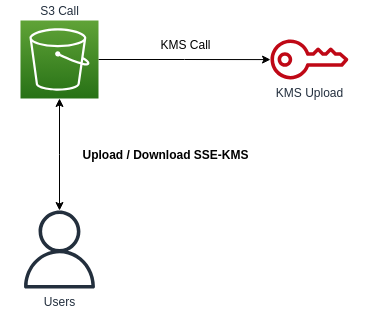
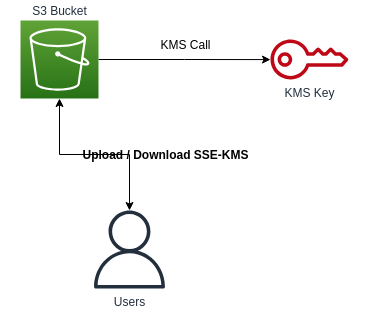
- <mxCell id="6" value="S3 Call" style="sketch=0;points=[[0,0,0],[0.25,0,0],[0.5,0,0],[0.75,0,0],[1,0,0],[0,1,0],[0.25,1,0],[0.5,1,0],[0.75,1,0],[1,1,0],[0,0.25,0],[0,0.5,0],[0,0.75,0],[1,0.25,0],[1,0.5,0],[1,0.75,0]];outlineConnect=0;fontColor=#232F3E;gradientColor=#60A337;gradientDirection=north;fillColor=#277116;strokeColor=#ffffff;dashed=0;verticalLabelPosition=top;verticalAlign=bottom;align=center;html=1;fontSize=12;fontStyle=0;aspect=fixed;shape=mxgraph.aws4.resourceIcon;resIcon=mxgraph.aws4.s3;labelPosition=center;" vertex="1" parent="1"><mxGeometry x="20" y="20" width="78" height="78" as="geometry" /></mxCell>
+ <mxCell id="6" value="S3 Bucket" style="sketch=0;points=[[0,0,0],[0.25,0,0],[0.5,0,0],[0.75,0,0],[1,0,0],[0,1,0],[0.25,1,0],[0.5,1,0],[0.75,1,0],[1,1,0],[0,0.25,0],[0,0.5,0],[0,0.75,0],[1,0.25,0],[1,0.5,0],[1,0.75,0]];outlineConnect=0;fontColor=#232F3E;gradientColor=#60A337;gradientDirection=north;fillColor=#277116;strokeColor=#ffffff;dashed=0;verticalLabelPosition=top;verticalAlign=bottom;align=center;html=1;fontSize=12;fontStyle=0;aspect=fixed;shape=mxgraph.aws4.resourceIcon;resIcon=mxgraph.aws4.s3;labelPosition=center;" vertex="1" parent="1"><mxGeometry x="20" y="20" width="78" height="78" as="geometry" /></mxCell>
- <mxCell id="4" value="KMS Upload" style="sketch=0;outlineConnect=0;fontColor=#232F3E;gradientColor=none;fillColor=#BF0816;strokeColor=none;dashed=0;verticalLabelPosition=bottom;verticalAlign=top;align=center;html=1;fontSize=12;fontStyle=0;aspect=fixed;pointerEvents=1;shape=mxgraph.aws4.addon;" vertex="1" parent="1"><mxGeometry x="270" y="39" width="78" height="40" as="geometry" /></mxCell>
+ <mxCell id="4" value="KMS Key" style="sketch=0;outlineConnect=0;fontColor=#232F3E;gradientColor=none;fillColor=#BF0816;strokeColor=none;dashed=0;verticalLabelPosition=bottom;verticalAlign=top;align=center;html=1;fontSize=12;fontStyle=0;aspect=fixed;pointerEvents=1;shape=mxgraph.aws4.addon;" vertex="1" parent="1"><mxGeometry x="270" y="39" width="78" height="40" as="geometry" /></mxCell>
- <mxCell id="3" value="Users" style="sketch=0;outlineConnect=0;fontColor=#232F3E;gradientColor=none;fillColor=#232F3D;strokeColor=none;dashed=0;verticalLabelPosition=bottom;verticalAlign=top;align=center;html=1;fontSize=12;fontStyle=0;aspect=fixed;pointerEvents=1;shape=mxgraph.aws4.user;" vertex="1" parent="1"><mxGeometry x="20" y="210" width="78" height="78" as="geometry" /></mxCell>
+ <mxCell id="3" value="Users" style="sketch=0;outlineConnect=0;fontColor=#232F3E;gradientColor=none;fillColor=#232F3D;strokeColor=none;dashed=0;verticalLabelPosition=bottom;verticalAlign=top;align=center;html=1;fontSize=12;fontStyle=0;aspect=fixed;pointerEvents=1;shape=mxgraph.aws4.user;" vertex="1" parent="1"><mxGeometry x="90" y="210" width="78" height="78" as="geometry" /></mxCell>
